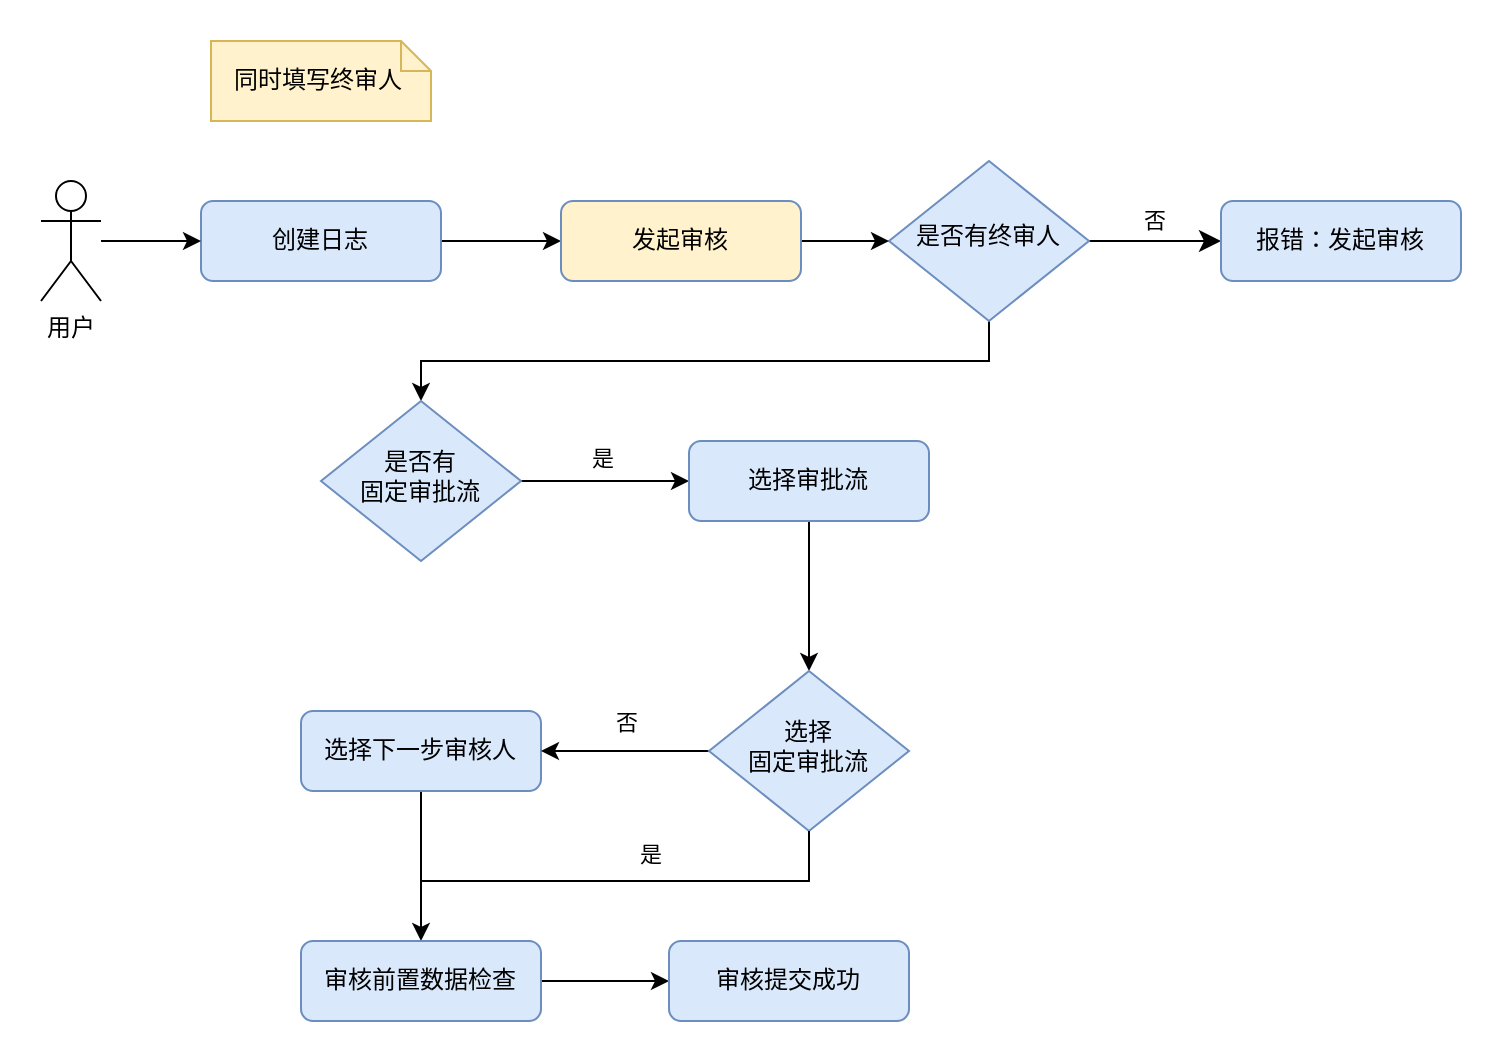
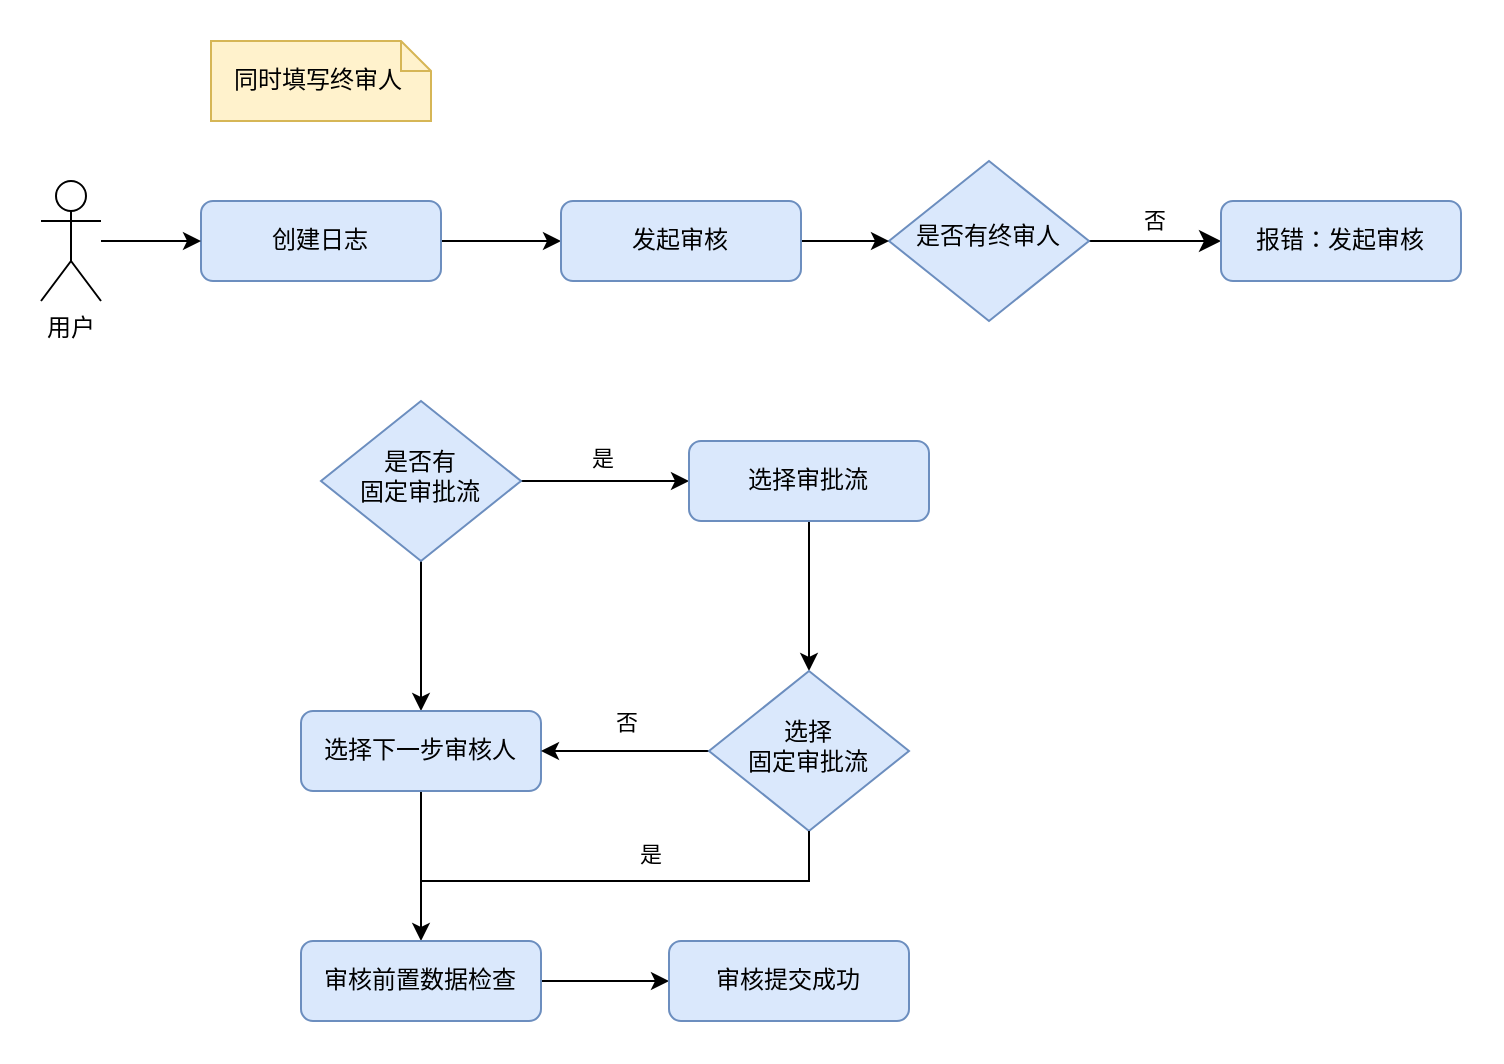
- <mxCell id="11" value="发起审核" style="rounded=1;whiteSpace=wrap;html=1;fontSize=12;glass=0;strokeWidth=1;shadow=0;fillColor=#fff2cc;strokeColor=#6c8ebf;" vertex="1" parent="1"><mxGeometry x="280" y="100" width="120" height="40" as="geometry" /></mxCell>
+ <mxCell id="11" value="发起审核" style="rounded=1;whiteSpace=wrap;html=1;fontSize=12;glass=0;strokeWidth=1;shadow=0;fillColor=#dae8fc;strokeColor=#6c8ebf;" vertex="1" parent="1"><mxGeometry x="280" y="100" width="120" height="40" as="geometry" /></mxCell>
- <mxCell id="5" style="edgeStyle=orthogonalEdgeStyle;rounded=0;orthogonalLoop=1;jettySize=auto;html=1;exitX=0.5;exitY=1;exitDx=0;exitDy=0;entryX=0.5;entryY=0;entryDx=0;entryDy=0;endArrow=classic;endFill=1;strokeColor=default;" edge="1" parent="1" source="6" target="16"><mxGeometry relative="1" as="geometry" /></mxCell>
+ <mxCell id="15" style="edgeStyle=orthogonalEdgeStyle;rounded=0;orthogonalLoop=1;jettySize=auto;html=1;entryX=0.5;entryY=0;entryDx=0;entryDy=0;endArrow=classic;endFill=1;strokeColor=default;" edge="1" parent="1" source="16" target="20"><mxGeometry relative="1" as="geometry" /></mxCell>
